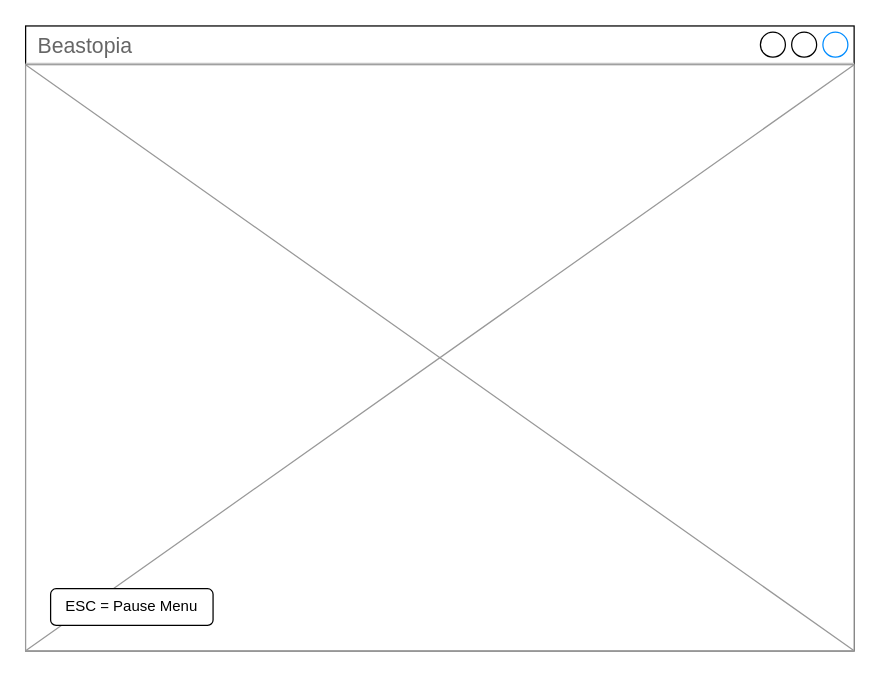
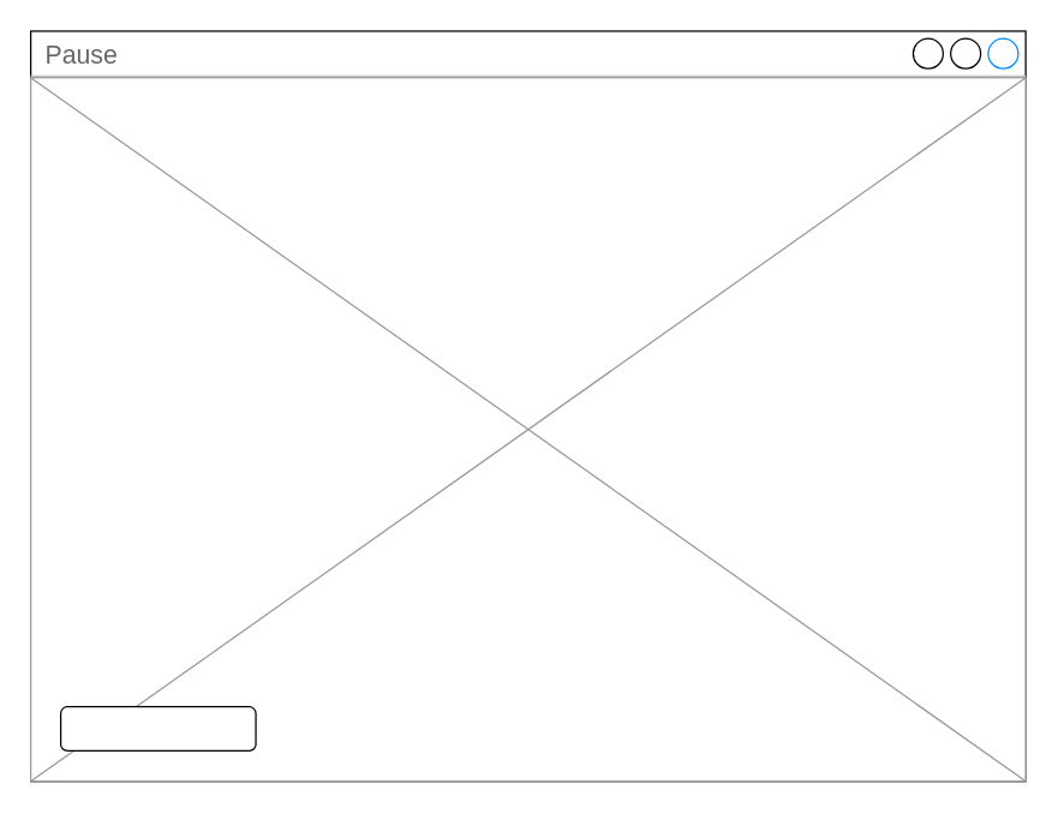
- <mxCell id="2" value="Beastopia" style="strokeWidth=1;shadow=0;dashed=0;align=center;html=1;shape=mxgraph.mockup.containers.window;align=left;verticalAlign=top;spacingLeft=8;strokeColor2=#008cff;strokeColor3=#c4c4c4;fontColor=#666666;mainText=;fontSize=17;labelBackgroundColor=none;whiteSpace=wrap;" parent="1" vertex="1"><mxGeometry x="20" y="20" width="663" height="500" as="geometry" /></mxCell>
+ <mxCell id="2" value="Pause" style="strokeWidth=1;shadow=0;dashed=0;align=center;html=1;shape=mxgraph.mockup.containers.window;align=left;verticalAlign=top;spacingLeft=8;strokeColor2=#008cff;strokeColor3=#c4c4c4;fontColor=#666666;mainText=;fontSize=17;labelBackgroundColor=none;whiteSpace=wrap;" parent="1" vertex="1"><mxGeometry x="20" y="20" width="663" height="500" as="geometry" /></mxCell>
- <mxCell id="5" value="ESC = Pause Menu" style="text;html=1;strokeColor=none;fillColor=none;align=center;verticalAlign=middle;whiteSpace=wrap;rounded=0;" parent="1" vertex="1"><mxGeometry x="40" y="470.32" width="130" height="30" as="geometry" /></mxCell>
